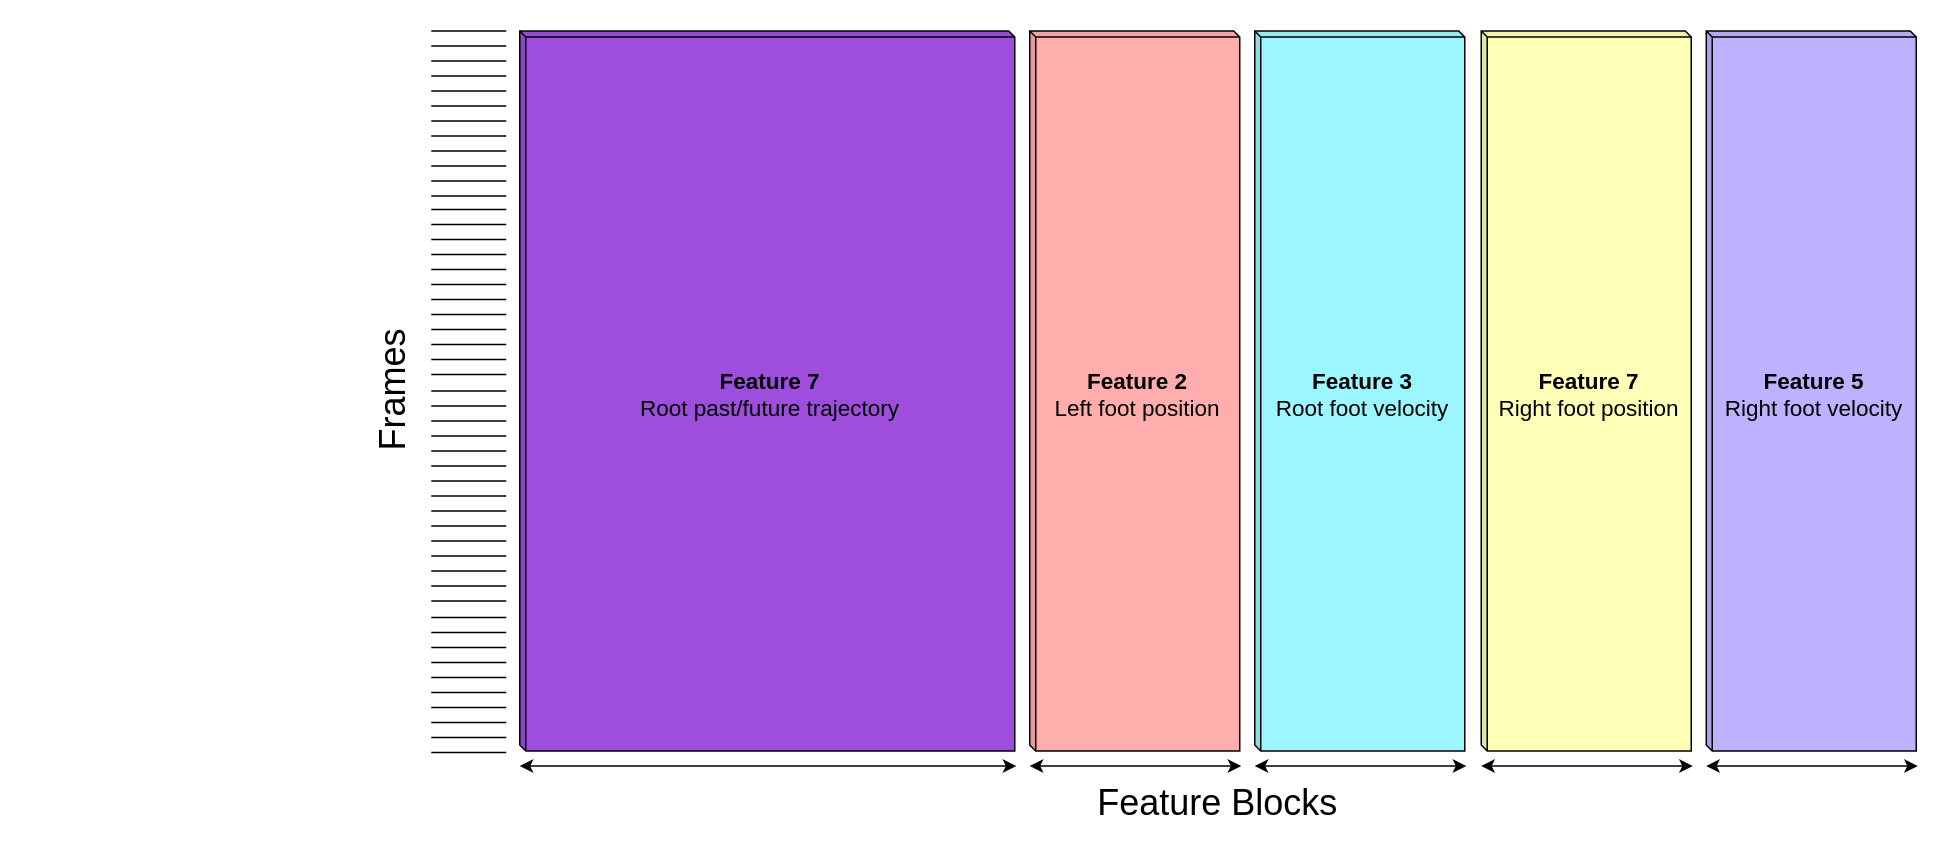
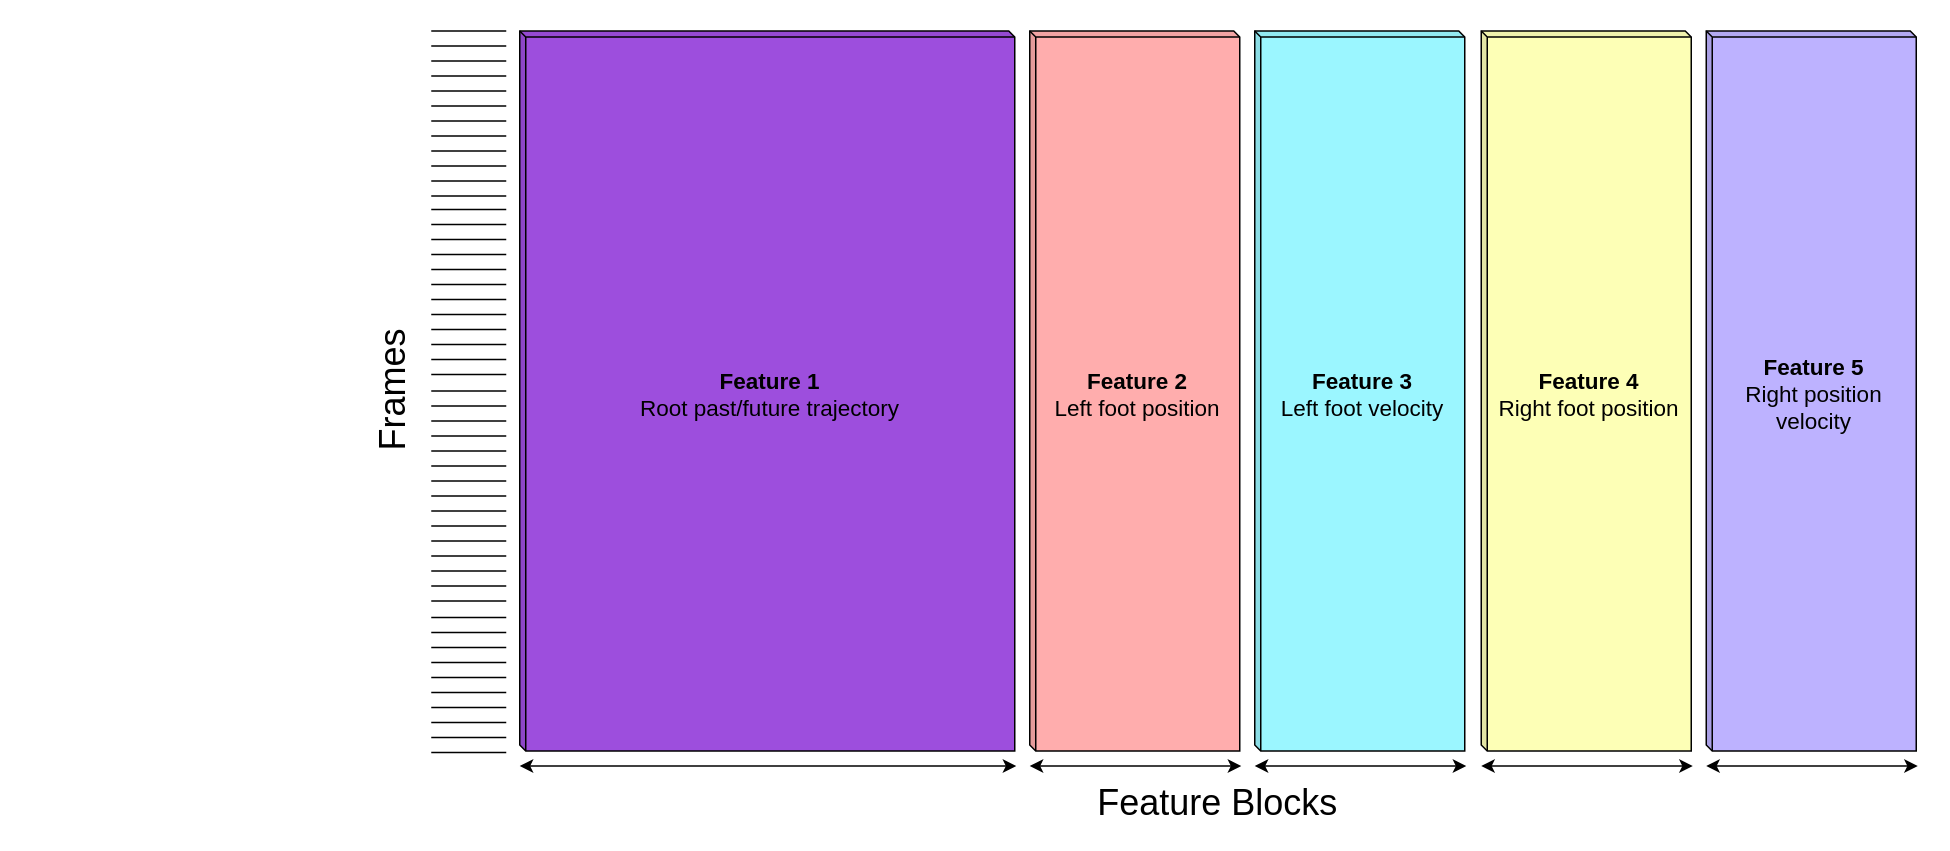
- <mxCell id="2" value="&lt;b style=&quot;font-size: 15px;&quot;&gt;Feature 7&lt;/b&gt;&lt;br style=&quot;font-size: 15px;&quot;&gt;Root past/future trajectory" style="shape=cube;whiteSpace=wrap;html=1;boundedLbl=1;backgroundOutline=1;darkOpacity=0.05;darkOpacity2=0.1;size=4;fillColor=#9d4edd;fontSize=15;" parent="1" vertex="1"><mxGeometry x="346" y="20" width="330" height="480" as="geometry" /></mxCell>
+ <mxCell id="2" value="&lt;b style=&quot;font-size: 15px;&quot;&gt;Feature 1&lt;/b&gt;&lt;br style=&quot;font-size: 15px;&quot;&gt;Root past/future trajectory" style="shape=cube;whiteSpace=wrap;html=1;boundedLbl=1;backgroundOutline=1;darkOpacity=0.05;darkOpacity2=0.1;size=4;fillColor=#9d4edd;fontSize=15;" parent="1" vertex="1"><mxGeometry x="346" y="20" width="330" height="480" as="geometry" /></mxCell>
- <mxCell id="3" value="&lt;b style=&quot;font-size: 15px;&quot;&gt;Feature 3&lt;/b&gt;&lt;br style=&quot;font-size: 15px;&quot;&gt;Root foot velocity" style="shape=cube;whiteSpace=wrap;html=1;boundedLbl=1;backgroundOutline=1;darkOpacity=0.05;darkOpacity2=0.1;size=4;fillColor=#9bf6ff;fontSize=15;" parent="1" vertex="1"><mxGeometry x="836" y="20" width="140" height="480" as="geometry" /></mxCell>
+ <mxCell id="3" value="&lt;b style=&quot;font-size: 15px;&quot;&gt;Feature 3&lt;/b&gt;&lt;br style=&quot;font-size: 15px;&quot;&gt;Left foot velocity" style="shape=cube;whiteSpace=wrap;html=1;boundedLbl=1;backgroundOutline=1;darkOpacity=0.05;darkOpacity2=0.1;size=4;fillColor=#9bf6ff;fontSize=15;" parent="1" vertex="1"><mxGeometry x="836" y="20" width="140" height="480" as="geometry" /></mxCell>
- <mxCell id="60" value="&lt;b style=&quot;font-size: 15px;&quot;&gt;Feature 7&lt;/b&gt;&lt;br style=&quot;font-size: 15px;&quot;&gt;Right foot position" style="shape=cube;whiteSpace=wrap;html=1;boundedLbl=1;backgroundOutline=1;darkOpacity=0.05;darkOpacity2=0.1;size=4;fillColor=#fdffb6;fontSize=15;" parent="1" vertex="1"><mxGeometry x="987" y="20" width="140" height="480" as="geometry" /></mxCell>
+ <mxCell id="60" value="&lt;b style=&quot;font-size: 15px;&quot;&gt;Feature 4&lt;/b&gt;&lt;br style=&quot;font-size: 15px;&quot;&gt;Right foot position" style="shape=cube;whiteSpace=wrap;html=1;boundedLbl=1;backgroundOutline=1;darkOpacity=0.05;darkOpacity2=0.1;size=4;fillColor=#fdffb6;fontSize=15;" parent="1" vertex="1"><mxGeometry x="987" y="20" width="140" height="480" as="geometry" /></mxCell>
- <mxCell id="59" value="&lt;b style=&quot;font-size: 15px;&quot;&gt;Feature 5&lt;/b&gt;&lt;br style=&quot;font-size: 15px;&quot;&gt;Right foot velocity" style="shape=cube;whiteSpace=wrap;html=1;boundedLbl=1;backgroundOutline=1;darkOpacity=0.05;darkOpacity2=0.1;size=4;fillColor=#bdb2ff;fontSize=15;" parent="1" vertex="1"><mxGeometry x="1137" y="20" width="140" height="480" as="geometry" /></mxCell>
+ <mxCell id="59" value="&lt;b style=&quot;font-size: 15px;&quot;&gt;Feature 5&lt;/b&gt;&lt;br style=&quot;font-size: 15px;&quot;&gt;Right position velocity" style="shape=cube;whiteSpace=wrap;html=1;boundedLbl=1;backgroundOutline=1;darkOpacity=0.05;darkOpacity2=0.1;size=4;fillColor=#bdb2ff;fontSize=15;" parent="1" vertex="1"><mxGeometry x="1137" y="20" width="140" height="480" as="geometry" /></mxCell>
